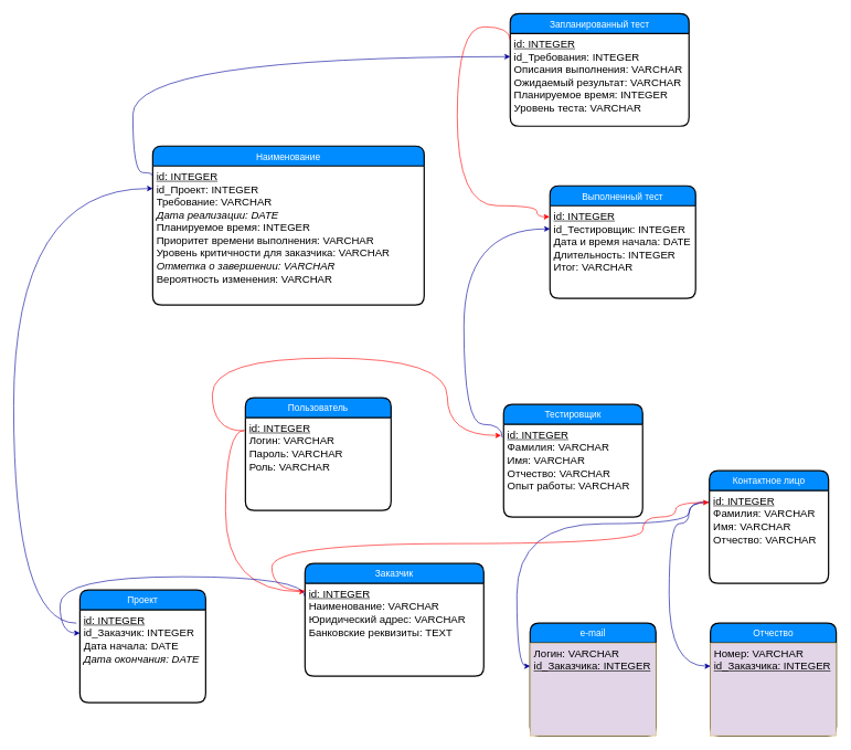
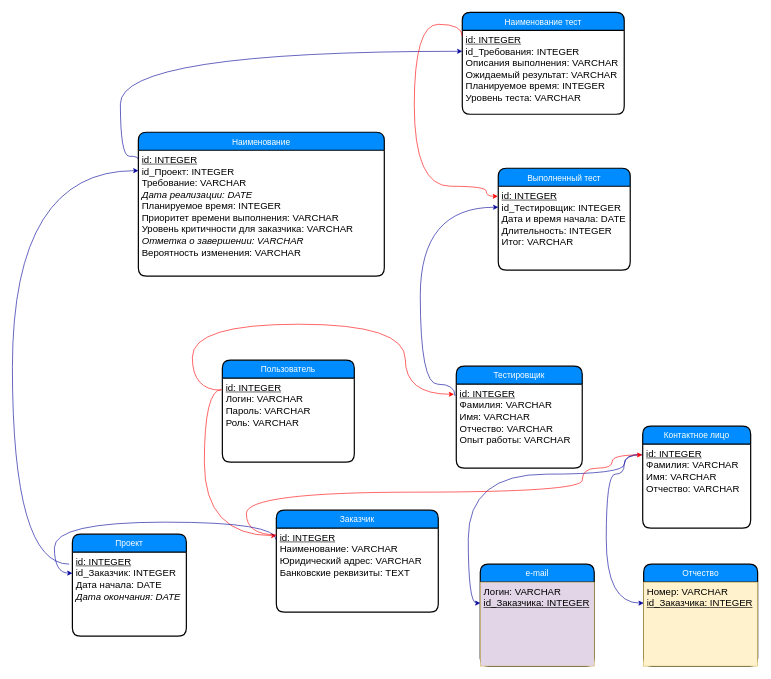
- <mxCell id="10" value="Запланированный тест" style="swimlane;childLayout=stackLayout;horizontal=1;startSize=30;horizontalStack=0;fillColor=#008cff;fontColor=#FFFFFF;rounded=1;fontSize=14;fontStyle=0;strokeWidth=2;resizeParent=0;resizeLast=1;shadow=0;dashed=0;align=center;" vertex="1" parent="1"><mxGeometry x="770" y="20" width="270" height="170" as="geometry" /></mxCell>
+ <mxCell id="10" value="Наименование тест" style="swimlane;childLayout=stackLayout;horizontal=1;startSize=30;horizontalStack=0;fillColor=#008cff;fontColor=#FFFFFF;rounded=1;fontSize=14;fontStyle=0;strokeWidth=2;resizeParent=0;resizeLast=1;shadow=0;dashed=0;align=center;" vertex="1" parent="1"><mxGeometry x="770" y="20" width="270" height="170" as="geometry" /></mxCell>
- <mxCell id="21" value="Номер: VARCHAR&lt;br&gt;&lt;u&gt;id_Заказчика: INTEGER&lt;/u&gt;" style="align=left;strokeColor=#d6b656;fillColor=#e1d5e7;spacingLeft=4;fontSize=16;verticalAlign=top;resizable=0;rotatable=0;part=1;html=1;labelBorderColor=none;labelBackgroundColor=none;" vertex="1" parent="20"><mxGeometry y="30" width="190" height="140" as="geometry" /></mxCell>
+ <mxCell id="21" value="Номер: VARCHAR&lt;br&gt;&lt;u&gt;id_Заказчика: INTEGER&lt;/u&gt;" style="align=left;strokeColor=#d6b656;fillColor=#fff2cc;spacingLeft=4;fontSize=16;verticalAlign=top;resizable=0;rotatable=0;part=1;html=1;labelBorderColor=none;labelBackgroundColor=none;" vertex="1" parent="20"><mxGeometry y="30" width="190" height="140" as="geometry" /></mxCell>
